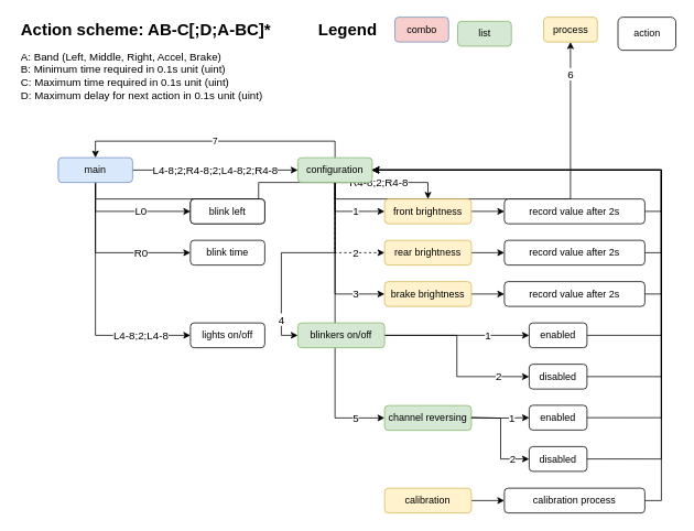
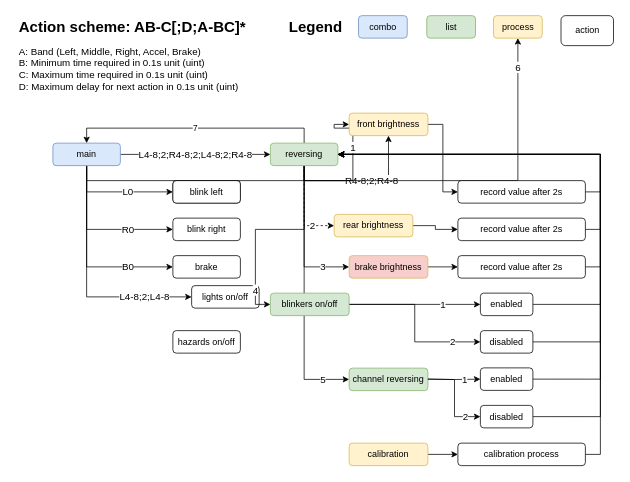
- <mxCell id="16" value="combo" style="rounded=1;whiteSpace=wrap;html=1;perimeterSpacing=0;strokeWidth=1;glass=0;shadow=0;fillColor=#f8cecc;strokeColor=#6c8ebf;" parent="1" vertex="1"><mxGeometry x="477.5" y="20" width="65" height="30" as="geometry" /></mxCell>
+ <mxCell id="16" value="combo" style="rounded=1;whiteSpace=wrap;html=1;perimeterSpacing=0;strokeWidth=1;glass=0;shadow=0;fillColor=#dae8fc;strokeColor=#6c8ebf;" parent="1" vertex="1"><mxGeometry x="477.5" y="20" width="65" height="30" as="geometry" /></mxCell>
- <mxCell id="29" value="list" style="rounded=1;whiteSpace=wrap;html=1;perimeterSpacing=0;strokeWidth=1;glass=0;shadow=0;fillColor=#d5e8d4;strokeColor=#82b366;" parent="1" vertex="1"><mxGeometry x="553.5" y="25" width="65" height="30" as="geometry" /></mxCell>
+ <mxCell id="29" value="list" style="rounded=1;whiteSpace=wrap;html=1;perimeterSpacing=0;strokeWidth=1;glass=0;shadow=0;fillColor=#d5e8d4;strokeColor=#82b366;" parent="1" vertex="1"><mxGeometry x="568.5" y="20" width="65" height="30" as="geometry" /></mxCell>
- <mxCell id="25" value="configuration" style="rounded=1;whiteSpace=wrap;html=1;perimeterSpacing=0;strokeWidth=1;glass=0;shadow=0;fillColor=#d5e8d4;strokeColor=#82b366;" parent="1" vertex="1"><mxGeometry x="360" y="190" width="90" height="30" as="geometry" /></mxCell>
+ <mxCell id="25" value="reversing" style="rounded=1;whiteSpace=wrap;html=1;perimeterSpacing=0;strokeWidth=1;glass=0;shadow=0;fillColor=#d5e8d4;strokeColor=#82b366;" parent="1" vertex="1"><mxGeometry x="360" y="190" width="90" height="30" as="geometry" /></mxCell>
- <mxCell id="31" value="front brightness" style="rounded=1;whiteSpace=wrap;html=1;fillColor=#fff2cc;strokeColor=#d6b656;" parent="1" vertex="1"><mxGeometry x="465" y="240" width="105" height="30" as="geometry" /></mxCell>
+ <mxCell id="31" value="front brightness" style="rounded=1;whiteSpace=wrap;html=1;fillColor=#fff2cc;strokeColor=#d6b656;" parent="1" vertex="1"><mxGeometry x="465" y="150" width="105" height="30" as="geometry" /></mxCell>
- <mxCell id="12" value="blink time" style="rounded=1;whiteSpace=wrap;html=1;" parent="1" vertex="1"><mxGeometry x="230" y="290" width="90" height="30" as="geometry" /></mxCell>
+ <mxCell id="12" value="blink right" style="rounded=1;whiteSpace=wrap;html=1;" parent="1" vertex="1"><mxGeometry x="230" y="290" width="90" height="30" as="geometry" /></mxCell>
- <mxCell id="33" value="rear brightness" style="rounded=1;whiteSpace=wrap;html=1;fillColor=#fff2cc;strokeColor=#d6b656;" parent="1" vertex="1"><mxGeometry x="465" y="290" width="105" height="30" as="geometry" /></mxCell>
+ <mxCell id="33" value="rear brightness" style="rounded=1;whiteSpace=wrap;html=1;fillColor=#fff2cc;strokeColor=#d6b656;" parent="1" vertex="1"><mxGeometry x="445" y="285" width="105" height="30" as="geometry" /></mxCell>
+ <mxCell id="9" value="B0" style="edgeStyle=orthogonalEdgeStyle;rounded=0;orthogonalLoop=1;jettySize=auto;html=1;exitX=0.5;exitY=1;exitDx=0;exitDy=0;entryX=0;entryY=0.5;entryDx=0;entryDy=0;fontSize=13;" parent="1" source="11" target="15" edge="1"><mxGeometry x="0.52" relative="1" as="geometry"><mxPoint as="offset" /></mxGeometry></mxCell>
+ <mxCell id="15" value="brake" style="rounded=1;whiteSpace=wrap;html=1;" parent="1" vertex="1"><mxGeometry x="230" y="340" width="90" height="30" as="geometry" /></mxCell>
- <mxCell id="35" value="brake brightness" style="rounded=1;whiteSpace=wrap;html=1;fillColor=#fff2cc;strokeColor=#d6b656;" parent="1" vertex="1"><mxGeometry x="465" y="340" width="105" height="30" as="geometry" /></mxCell>
+ <mxCell id="35" value="brake brightness" style="rounded=1;whiteSpace=wrap;html=1;fillColor=#f8cecc;strokeColor=#d6b656;" parent="1" vertex="1"><mxGeometry x="465" y="340" width="105" height="30" as="geometry" /></mxCell>
- <mxCell id="13" value="lights on/off" style="rounded=1;whiteSpace=wrap;html=1;" parent="1" vertex="1"><mxGeometry x="230" y="390" width="90" height="30" as="geometry" /></mxCell>
+ <mxCell id="13" value="lights on/off" style="rounded=1;whiteSpace=wrap;html=1;" parent="1" vertex="1"><mxGeometry x="255" y="380" width="90" height="30" as="geometry" /></mxCell>
+ <mxCell id="14" value="hazards on/off" style="rounded=1;whiteSpace=wrap;html=1;" parent="1" vertex="1"><mxGeometry x="230" y="440" width="90" height="30" as="geometry" /></mxCell>
